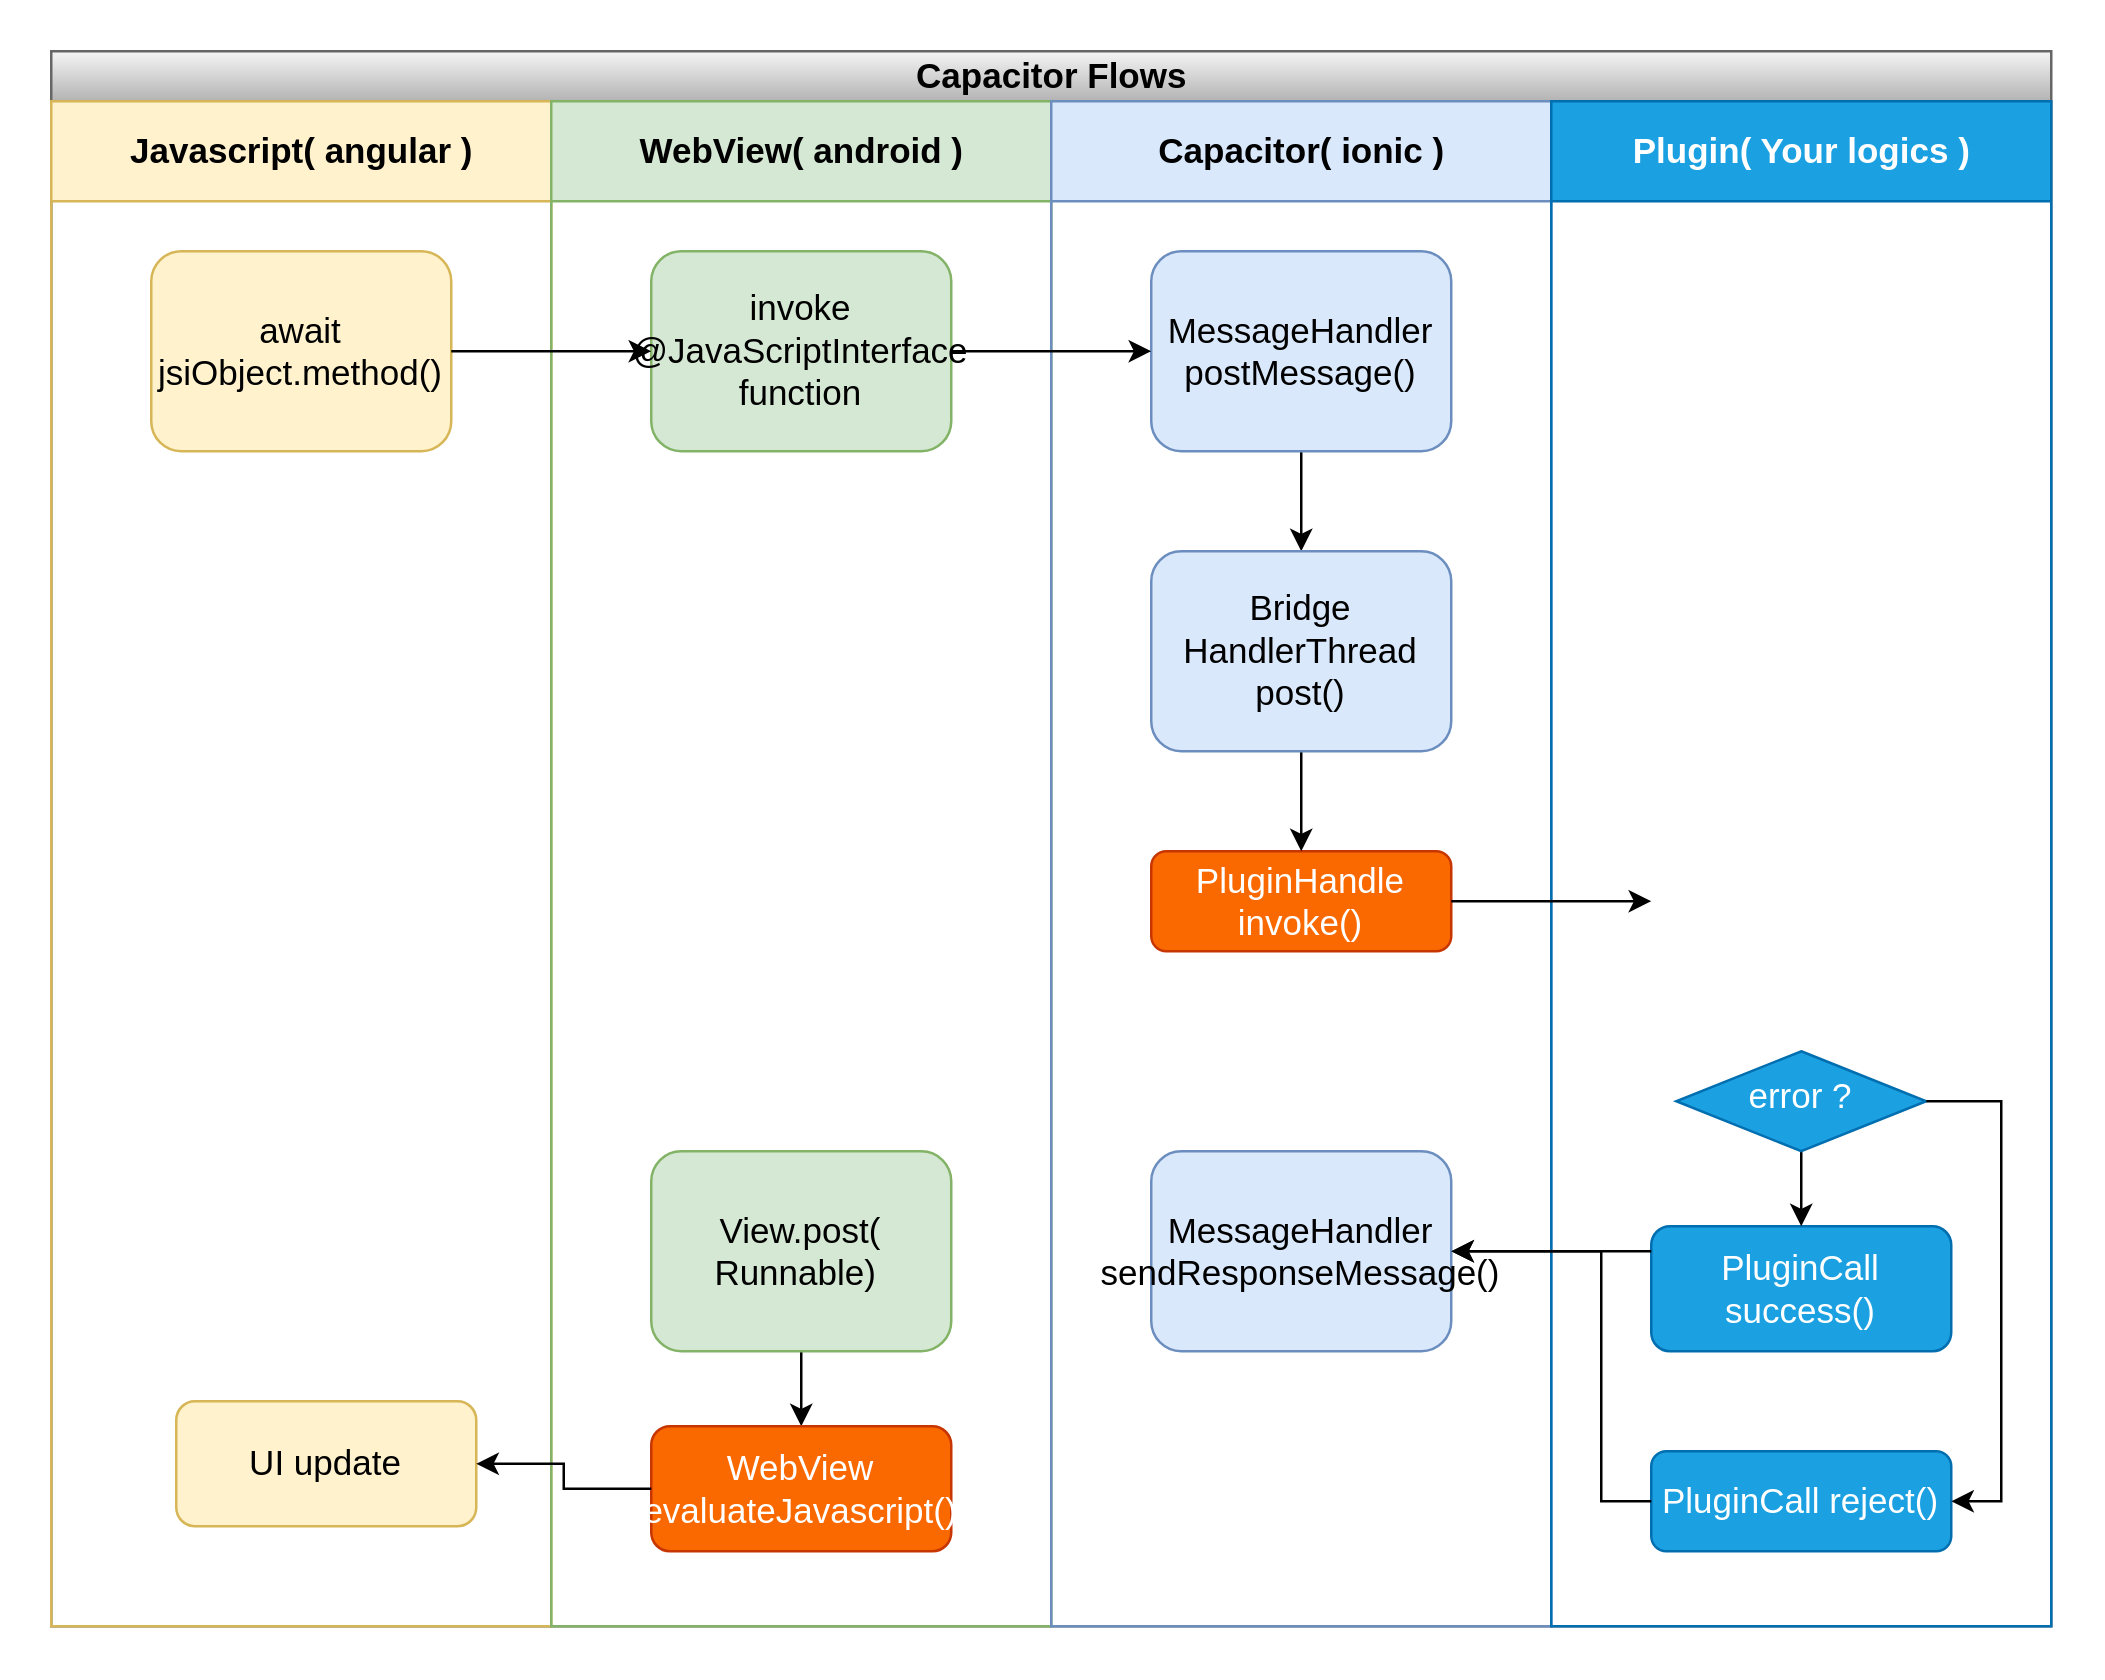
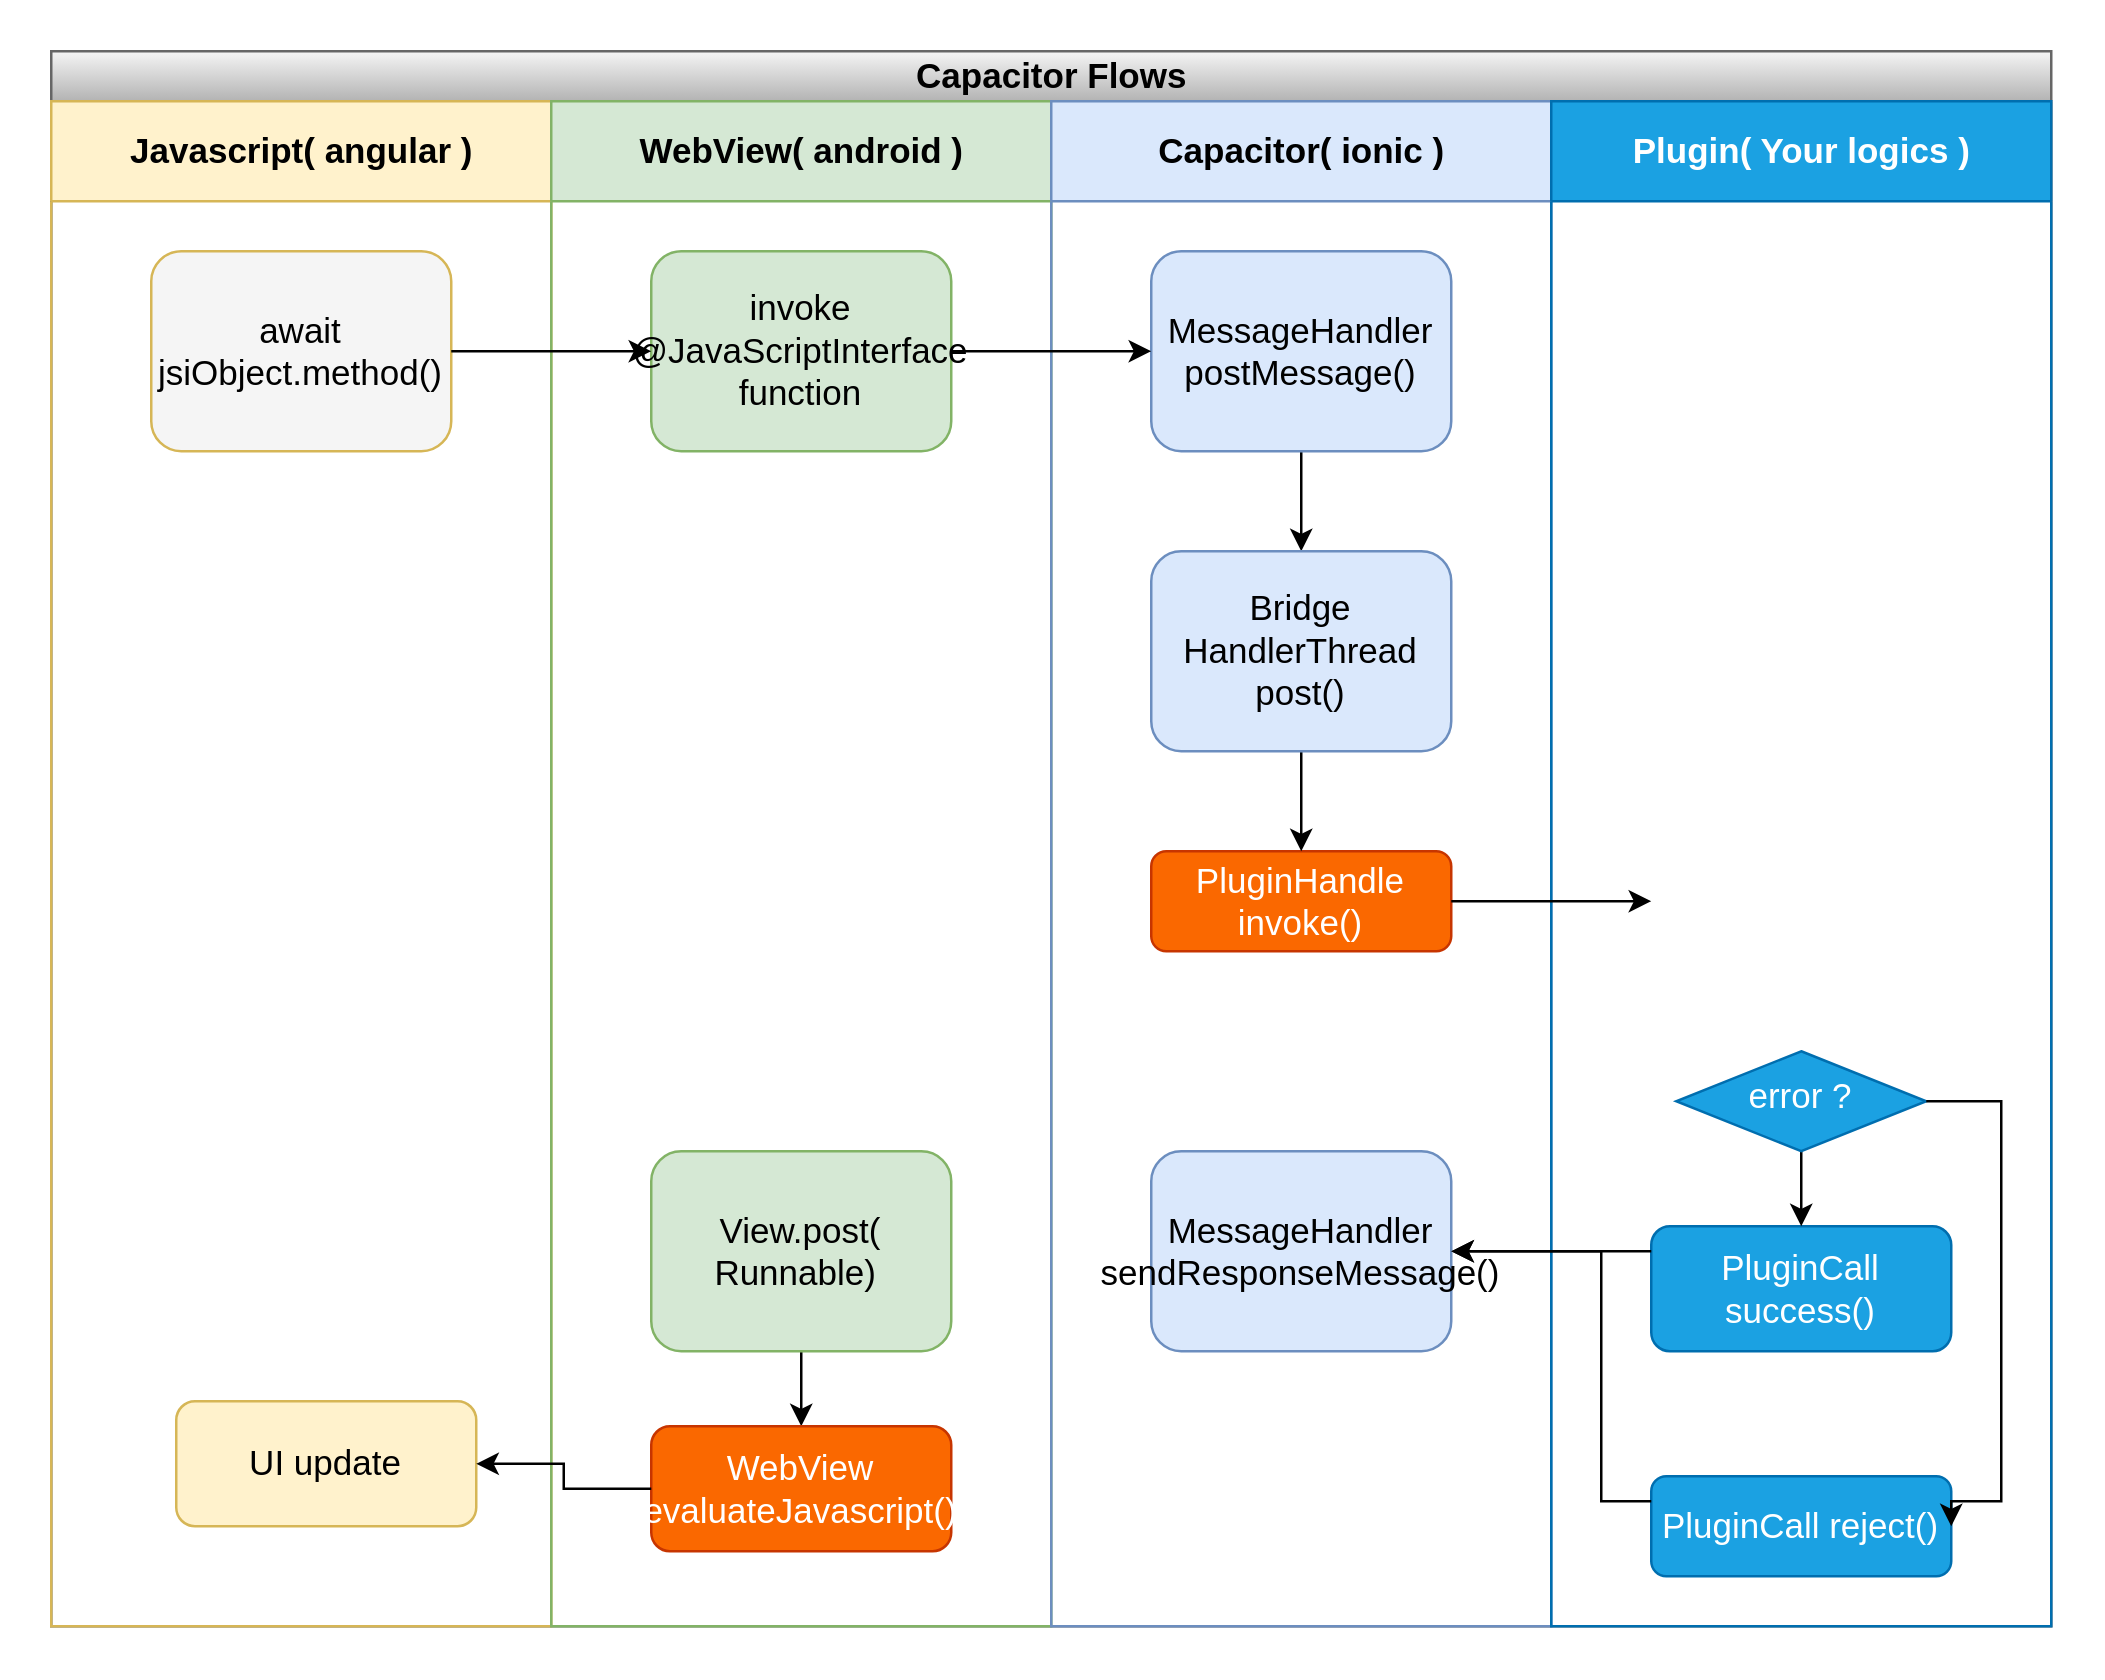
- <mxCell id="4" value="await jsiObject.method()" style="rounded=1;whiteSpace=wrap;html=1;fontSize=14;glass=0;strokeWidth=1;shadow=0;fillColor=#fff2cc;strokeColor=#d6b656;" vertex="1" parent="3"><mxGeometry x="40" y="60" width="120" height="80" as="geometry" /></mxCell>
+ <mxCell id="4" value="await jsiObject.method()" style="rounded=1;whiteSpace=wrap;html=1;fontSize=14;glass=0;strokeWidth=1;shadow=0;fillColor=#f5f5f5;strokeColor=#d6b656;" vertex="1" parent="3"><mxGeometry x="40" y="60" width="120" height="80" as="geometry" /></mxCell>
- <mxCell id="22" value="PluginCall reject()" style="rounded=1;whiteSpace=wrap;html=1;fontSize=14;glass=0;strokeWidth=1;shadow=0;fillColor=#1ba1e2;strokeColor=#006EAF;fontColor=#ffffff;" vertex="1" parent="18"><mxGeometry x="40" y="540" width="120" height="40" as="geometry" /></mxCell>
+ <mxCell id="22" value="PluginCall reject()" style="rounded=1;whiteSpace=wrap;html=1;fontSize=14;glass=0;strokeWidth=1;shadow=0;fillColor=#1ba1e2;strokeColor=#006EAF;fontColor=#ffffff;" vertex="1" parent="18"><mxGeometry x="40" y="550" width="120" height="40" as="geometry" /></mxCell>
